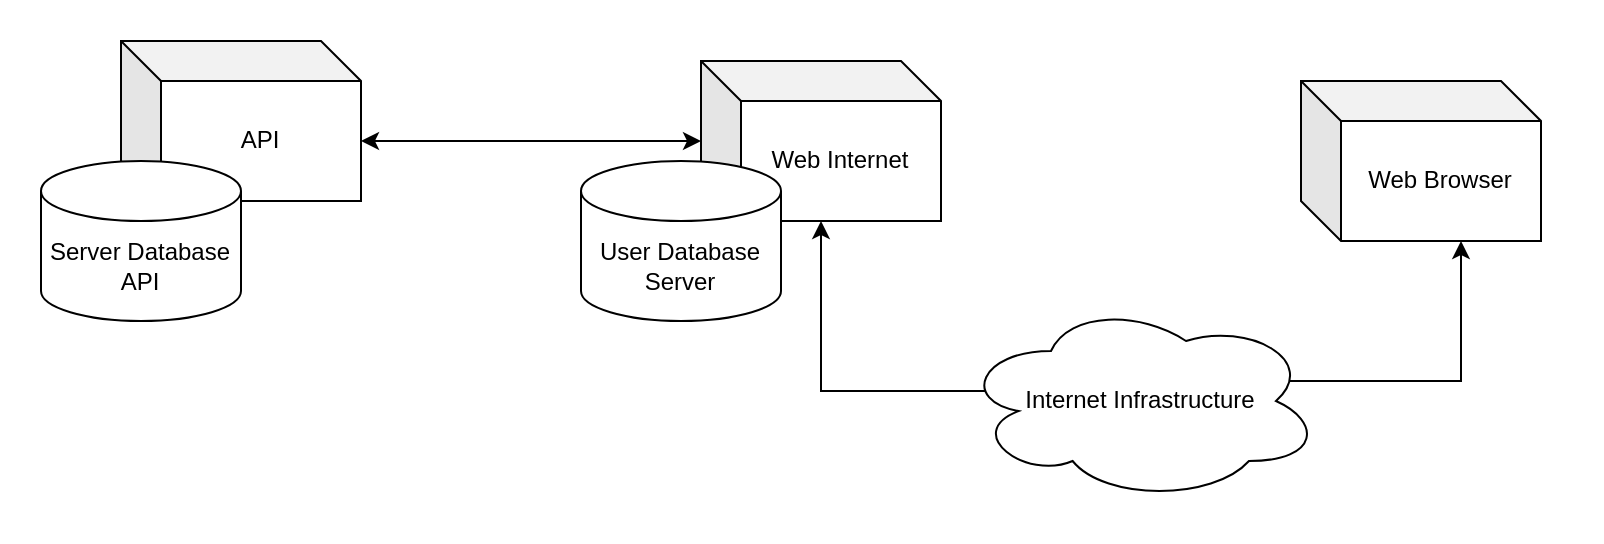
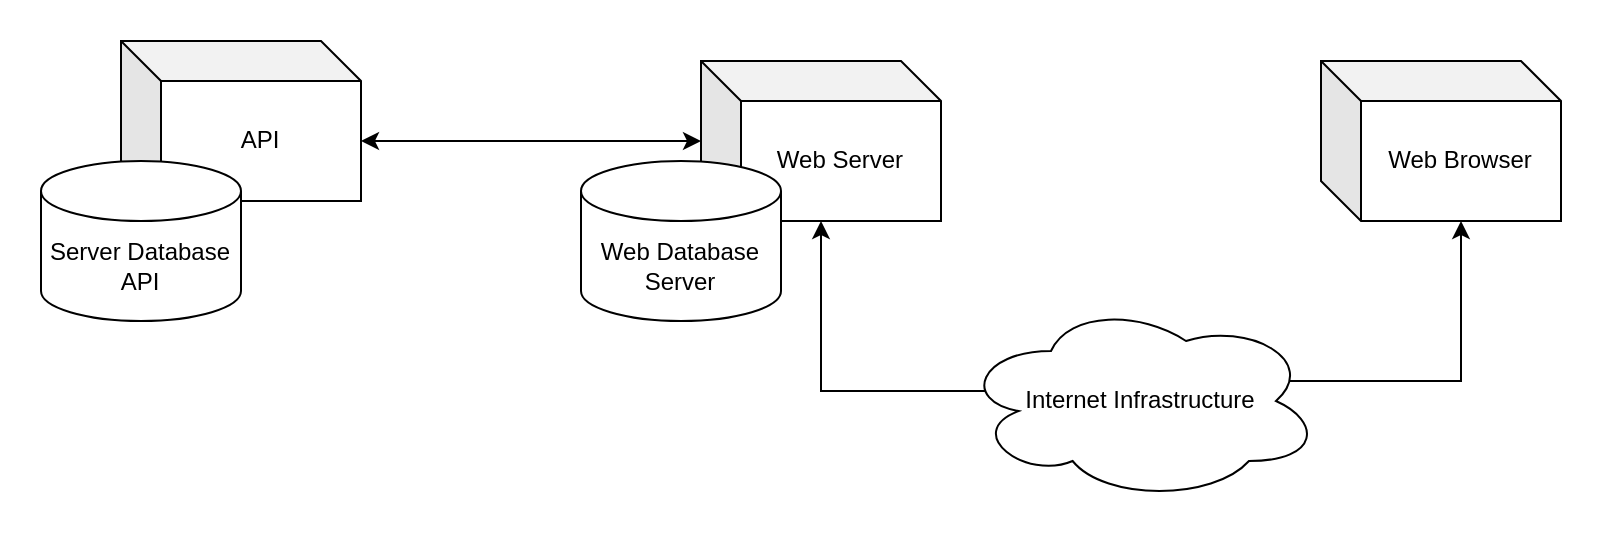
- <mxCell id="5" value="Web Internet" style="shape=cube;whiteSpace=wrap;html=1;boundedLbl=1;backgroundOutline=1;darkOpacity=0.05;darkOpacity2=0.1;" vertex="1" parent="1"><mxGeometry x="350" y="30" width="120" height="80" as="geometry" /></mxCell>
+ <mxCell id="5" value="Web Server" style="shape=cube;whiteSpace=wrap;html=1;boundedLbl=1;backgroundOutline=1;darkOpacity=0.05;darkOpacity2=0.1;" vertex="1" parent="1"><mxGeometry x="350" y="30" width="120" height="80" as="geometry" /></mxCell>
- <mxCell id="7" value="Web Browser" style="shape=cube;whiteSpace=wrap;html=1;boundedLbl=1;backgroundOutline=1;darkOpacity=0.05;darkOpacity2=0.1;" vertex="1" parent="1"><mxGeometry x="650" y="40" width="120" height="80" as="geometry" /></mxCell>
+ <mxCell id="7" value="Web Browser" style="shape=cube;whiteSpace=wrap;html=1;boundedLbl=1;backgroundOutline=1;darkOpacity=0.05;darkOpacity2=0.1;" vertex="1" parent="1"><mxGeometry x="660" y="30" width="120" height="80" as="geometry" /></mxCell>
- <mxCell id="9" value="User Database Server" style="shape=cylinder3;whiteSpace=wrap;html=1;boundedLbl=1;backgroundOutline=1;size=15;" vertex="1" parent="1"><mxGeometry x="290" y="80" width="100" height="80" as="geometry" /></mxCell>
+ <mxCell id="9" value="Web Database Server" style="shape=cylinder3;whiteSpace=wrap;html=1;boundedLbl=1;backgroundOutline=1;size=15;" vertex="1" parent="1"><mxGeometry x="290" y="80" width="100" height="80" as="geometry" /></mxCell>
